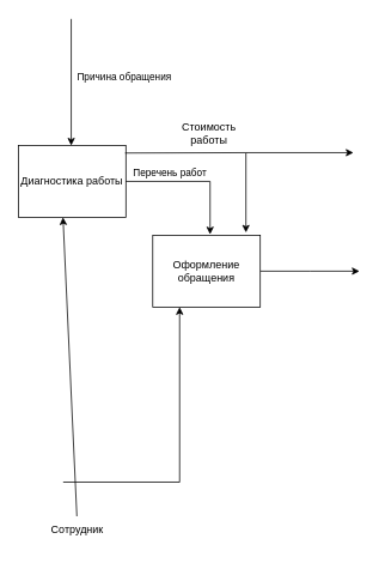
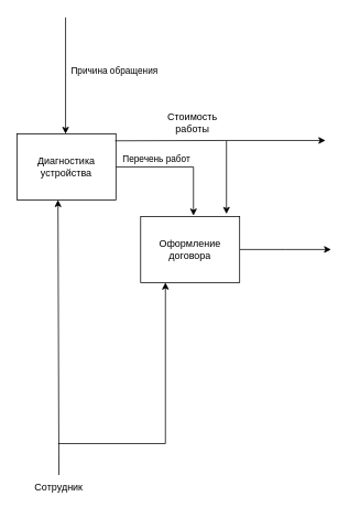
- <mxCell id="4" value="Диагностика работы" style="rounded=0;whiteSpace=wrap;html=1;" parent="1" vertex="1"><mxGeometry x="20" y="161" width="120" height="80" as="geometry" /></mxCell>
+ <mxCell id="4" value="Диагностика устройства" style="rounded=0;whiteSpace=wrap;html=1;" parent="1" vertex="1"><mxGeometry x="20" y="161" width="120" height="80" as="geometry" /></mxCell>
- <mxCell id="6" value="Оформление обращения" style="rounded=0;whiteSpace=wrap;html=1;" parent="1" vertex="1"><mxGeometry x="170" y="261" width="120" height="80" as="geometry" /></mxCell>
+ <mxCell id="6" value="Оформление договора" style="rounded=0;whiteSpace=wrap;html=1;" parent="1" vertex="1"><mxGeometry x="170" y="261" width="120" height="80" as="geometry" /></mxCell>
- <mxCell id="10" value="Сотрудник" style="text;html=1;strokeColor=none;fillColor=none;align=center;verticalAlign=middle;whiteSpace=wrap;rounded=0;" parent="1" vertex="1"><mxGeometry x="56" y="574" width="60" height="30" as="geometry" /></mxCell>
+ <mxCell id="10" value="Сотрудник" style="text;html=1;strokeColor=none;fillColor=none;align=center;verticalAlign=middle;whiteSpace=wrap;rounded=0;" parent="1" vertex="1"><mxGeometry x="41" y="574" width="60" height="30" as="geometry" /></mxCell>
